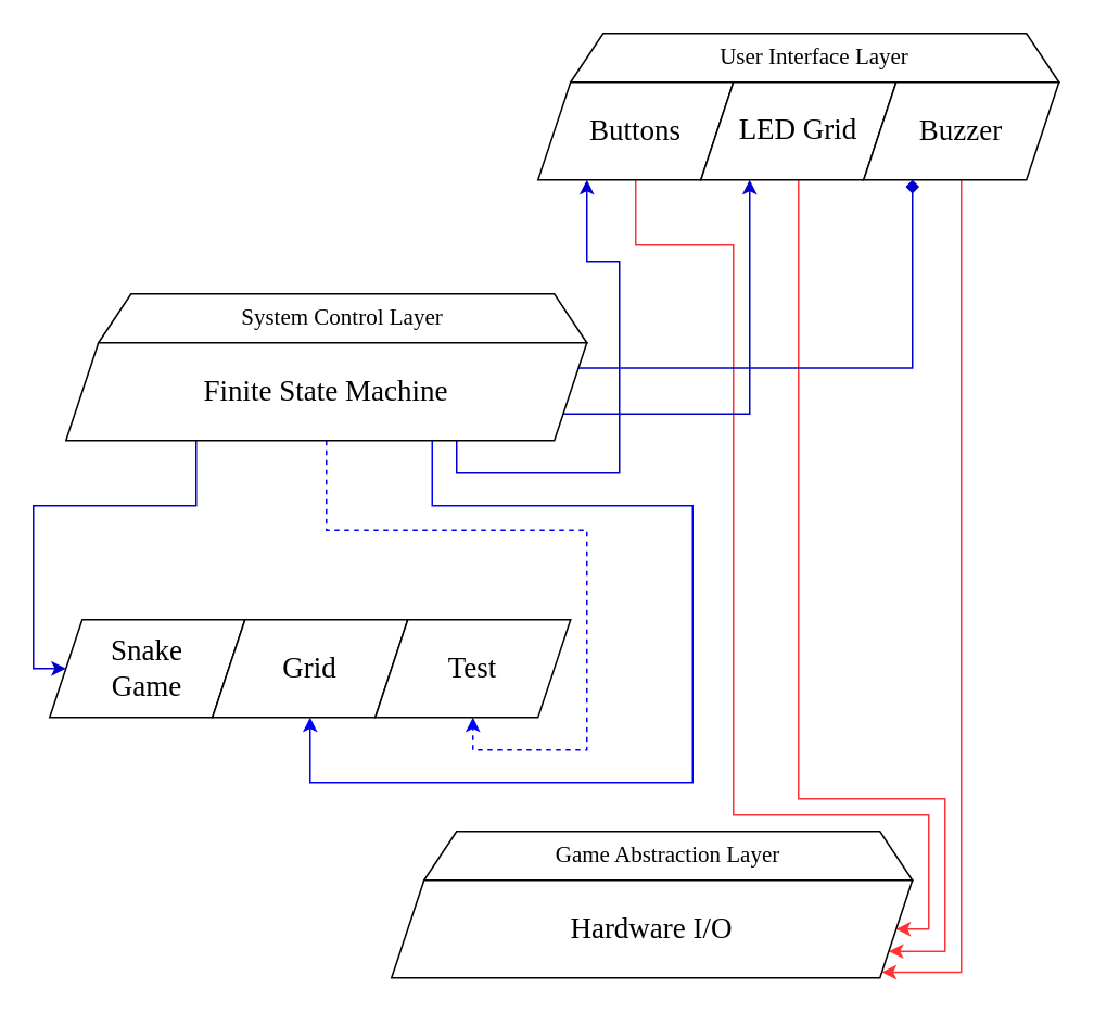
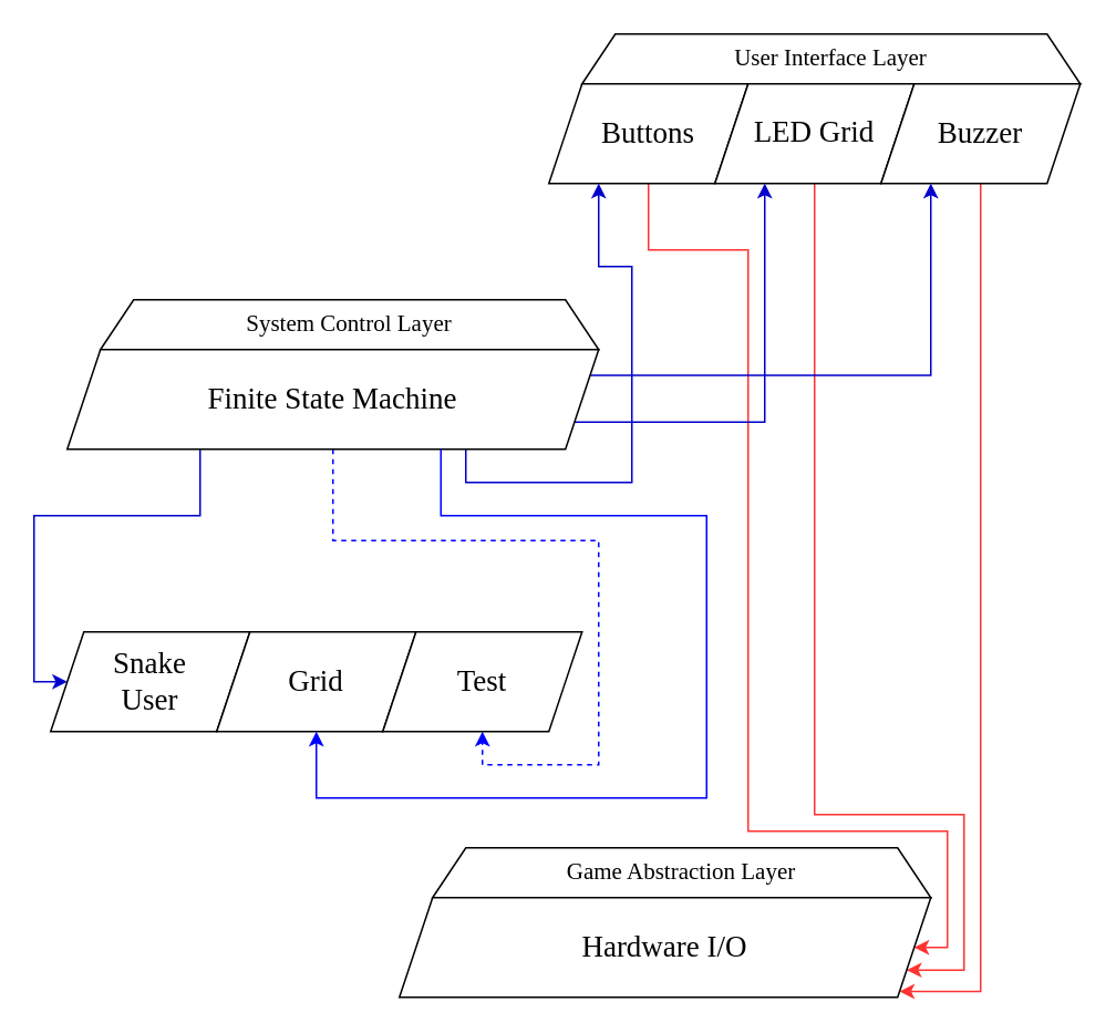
- <mxCell id="14" style="edgeStyle=orthogonalEdgeStyle;rounded=0;orthogonalLoop=1;jettySize=auto;html=1;exitX=1;exitY=0.25;exitDx=0;exitDy=0;entryX=0.25;entryY=1;entryDx=0;entryDy=0;strokeColor=#0000CC;fontFamily=Verdana;fontSize=14;fontColor=#FF3333;endArrow=diamond;" parent="1" source="16" target="8" edge="1"><mxGeometry relative="1" as="geometry" /></mxCell>
+ <mxCell id="14" style="edgeStyle=orthogonalEdgeStyle;rounded=0;orthogonalLoop=1;jettySize=auto;html=1;exitX=1;exitY=0.25;exitDx=0;exitDy=0;entryX=0.25;entryY=1;entryDx=0;entryDy=0;strokeColor=#0000CC;fontFamily=Verdana;fontSize=14;fontColor=#FF3333;" parent="1" source="16" target="8" edge="1"><mxGeometry relative="1" as="geometry" /></mxCell>
- <mxCell id="17" value="&lt;div&gt;Snake&lt;/div&gt;&lt;div&gt;Game&lt;br&gt;&lt;/div&gt;" style="shape=parallelogram;perimeter=parallelogramPerimeter;fixedSize=1;fontFamily=Verdana;align=center;fontSize=18;labelPosition=center;verticalLabelPosition=middle;verticalAlign=middle;spacingTop=0;spacing=2;labelBorderColor=none;labelBackgroundColor=none;whiteSpace=wrap;html=1;" parent="1" vertex="1"><mxGeometry x="30" y="380" width="120" height="60" as="geometry" /></mxCell>
+ <mxCell id="17" value="&lt;div&gt;Snake&lt;/div&gt;&lt;div&gt;User&lt;br&gt;&lt;/div&gt;" style="shape=parallelogram;perimeter=parallelogramPerimeter;fixedSize=1;fontFamily=Verdana;align=center;fontSize=18;labelPosition=center;verticalLabelPosition=middle;verticalAlign=middle;spacingTop=0;spacing=2;labelBorderColor=none;labelBackgroundColor=none;whiteSpace=wrap;html=1;" parent="1" vertex="1"><mxGeometry x="30" y="380" width="120" height="60" as="geometry" /></mxCell>
